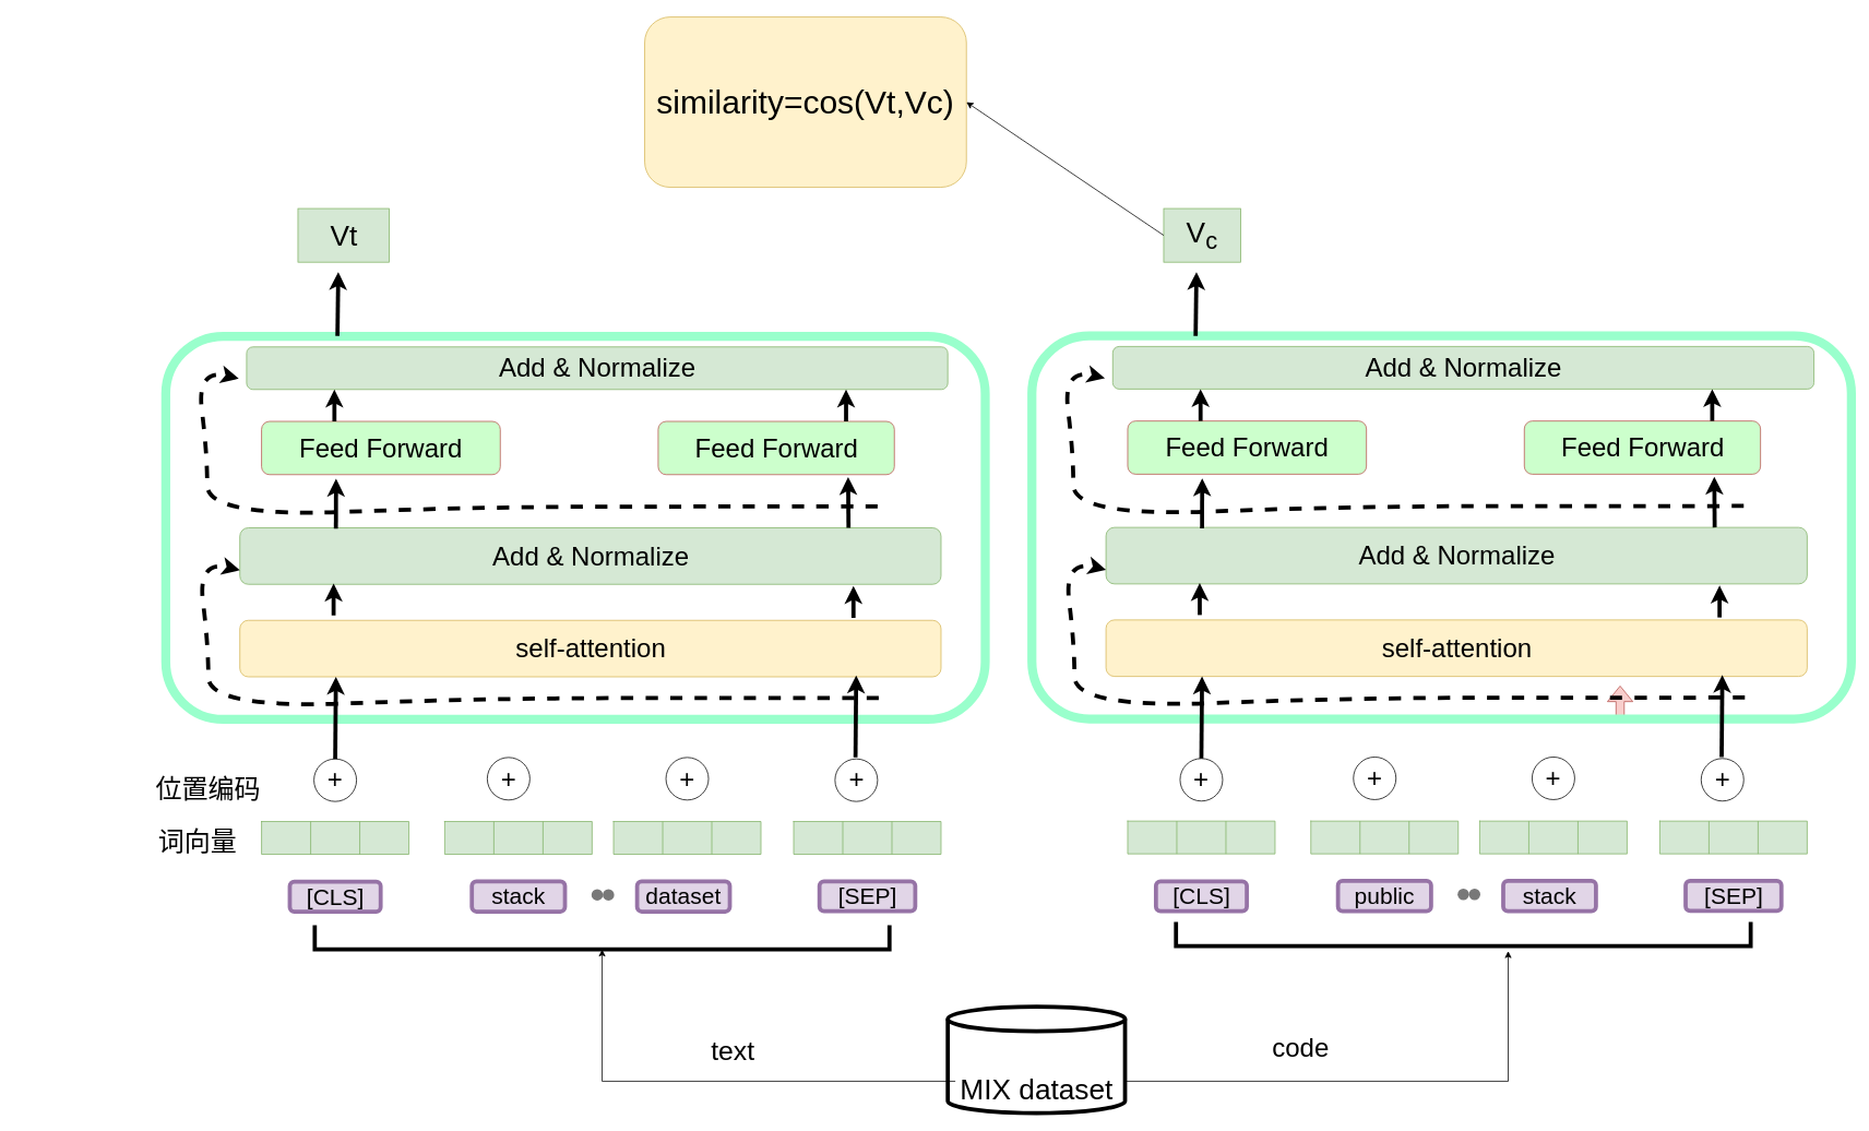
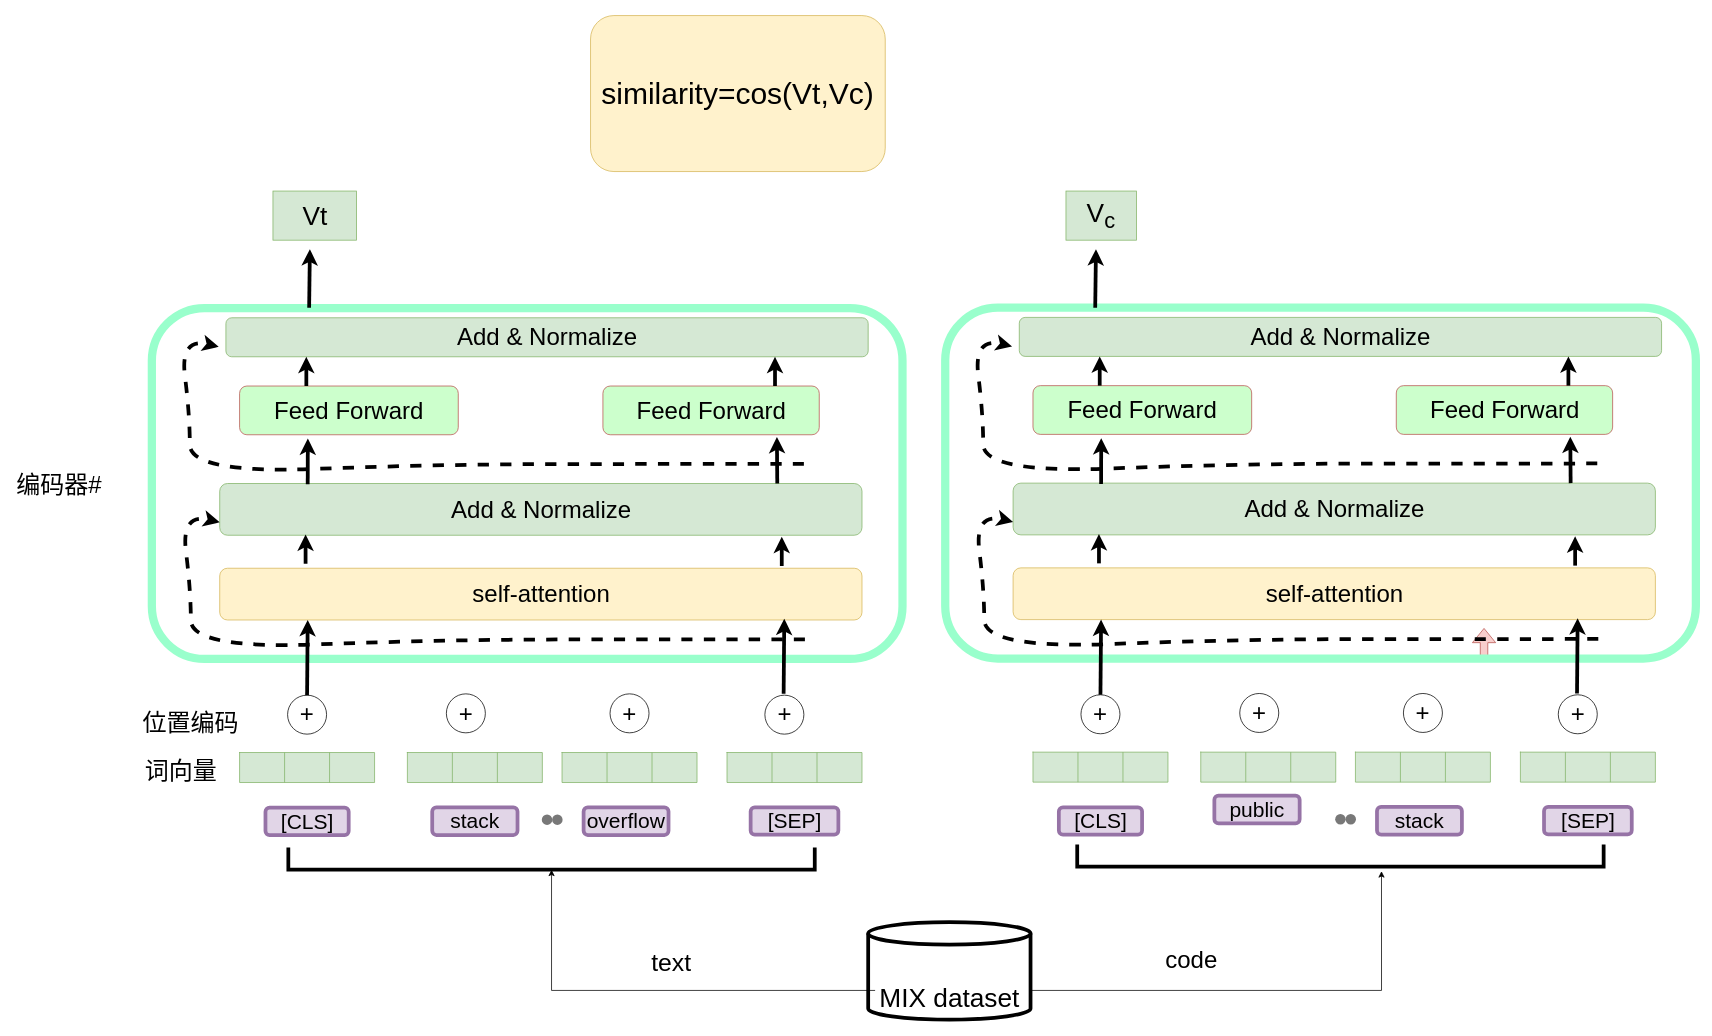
- <mxCell id="12" value="" style="endArrow=classic;html=1;exitX=0;exitY=0.5;exitDx=0;exitDy=0;entryX=1;entryY=0.5;entryDx=0;entryDy=0;" parent="1" source="9" target="11" edge="1"><mxGeometry width="50" height="50" relative="1" as="geometry"><mxPoint x="890.25" y="1298.5" as="sourcePoint" /><mxPoint x="890.75" y="1269" as="targetPoint" /></mxGeometry></mxCell>
+ <mxCell id="61" value="编码器#" style="text;html=1;strokeColor=none;fillColor=none;align=center;verticalAlign=middle;whiteSpace=wrap;rounded=0;fontSize=32;" parent="1" vertex="1"><mxGeometry x="20" y="631" width="117" height="30" as="geometry" /></mxCell>
- <mxCell id="5" value="&lt;span style=&quot;font-size: 28px&quot;&gt;dataset&lt;/span&gt;" style="rounded=1;whiteSpace=wrap;html=1;fillColor=#e1d5e7;strokeColor=#9673a6;strokeWidth=5;" parent="1" vertex="1"><mxGeometry x="777.75" y="1075.75" width="113.25" height="37" as="geometry" /></mxCell>
+ <mxCell id="5" value="&lt;span style=&quot;font-size: 28px&quot;&gt;overflow&lt;/span&gt;" style="rounded=1;whiteSpace=wrap;html=1;fillColor=#e1d5e7;strokeColor=#9673a6;strokeWidth=5;" parent="1" vertex="1"><mxGeometry x="777.75" y="1075.75" width="113.25" height="37" as="geometry" /></mxCell>
- <mxCell id="63" value="&lt;span style=&quot;font-size: 28px&quot;&gt;public&lt;/span&gt;" style="rounded=1;whiteSpace=wrap;html=1;fillColor=#e1d5e7;strokeColor=#9673a6;strokeWidth=5;" parent="1" vertex="1"><mxGeometry x="1633.88" y="1075.25" width="113.75" height="37" as="geometry" /></mxCell>
+ <mxCell id="63" value="&lt;span style=&quot;font-size: 28px&quot;&gt;public&lt;/span&gt;" style="rounded=1;whiteSpace=wrap;html=1;fillColor=#e1d5e7;strokeColor=#9673a6;strokeWidth=5;" parent="1" vertex="1"><mxGeometry x="1618.88" y="1060.25" width="113.75" height="37" as="geometry" /></mxCell>
